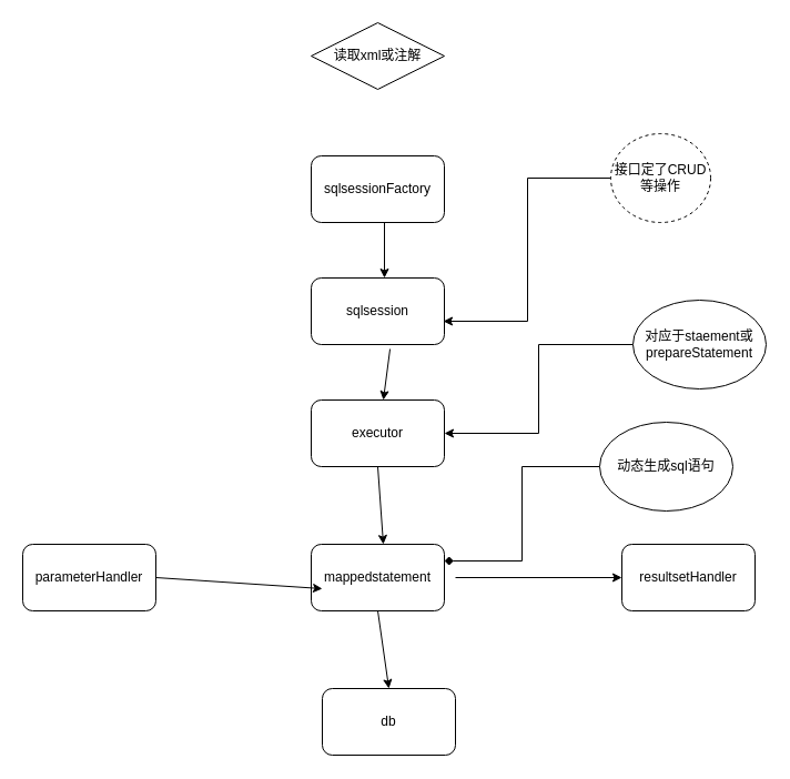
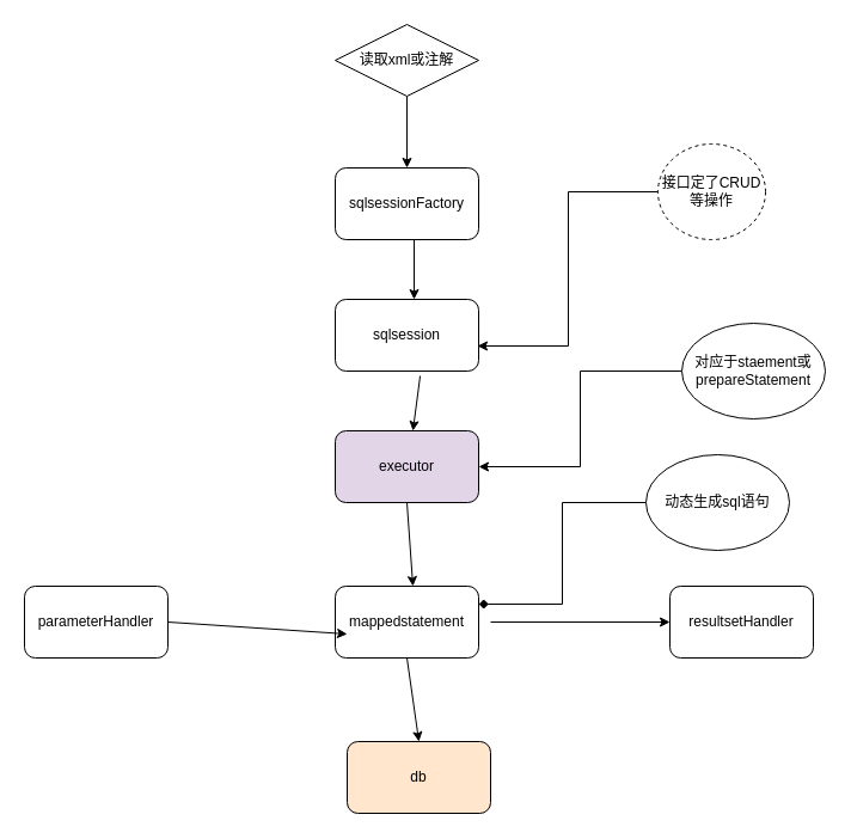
+ <mxCell id="2" style="edgeStyle=orthogonalEdgeStyle;rounded=0;orthogonalLoop=1;jettySize=auto;html=1;exitX=0.5;exitY=1;exitDx=0;exitDy=0;" edge="1" parent="1" source="3" target="5"><mxGeometry relative="1" as="geometry" /></mxCell>
- <mxCell id="7" value="executor" style="rounded=1;whiteSpace=wrap;html=1;" vertex="1" parent="1"><mxGeometry x="280" y="360" width="120" height="60" as="geometry" /></mxCell>
+ <mxCell id="7" value="executor" style="rounded=1;whiteSpace=wrap;html=1;fillColor=#e1d5e7;" vertex="1" parent="1"><mxGeometry x="280" y="360" width="120" height="60" as="geometry" /></mxCell>
- <mxCell id="11" value="db" style="rounded=1;whiteSpace=wrap;html=1;" vertex="1" parent="1"><mxGeometry x="290" y="620" width="120" height="60" as="geometry" /></mxCell>
+ <mxCell id="11" value="db" style="rounded=1;whiteSpace=wrap;html=1;fillColor=#ffe6cc;" vertex="1" parent="1"><mxGeometry x="290" y="620" width="120" height="60" as="geometry" /></mxCell>
